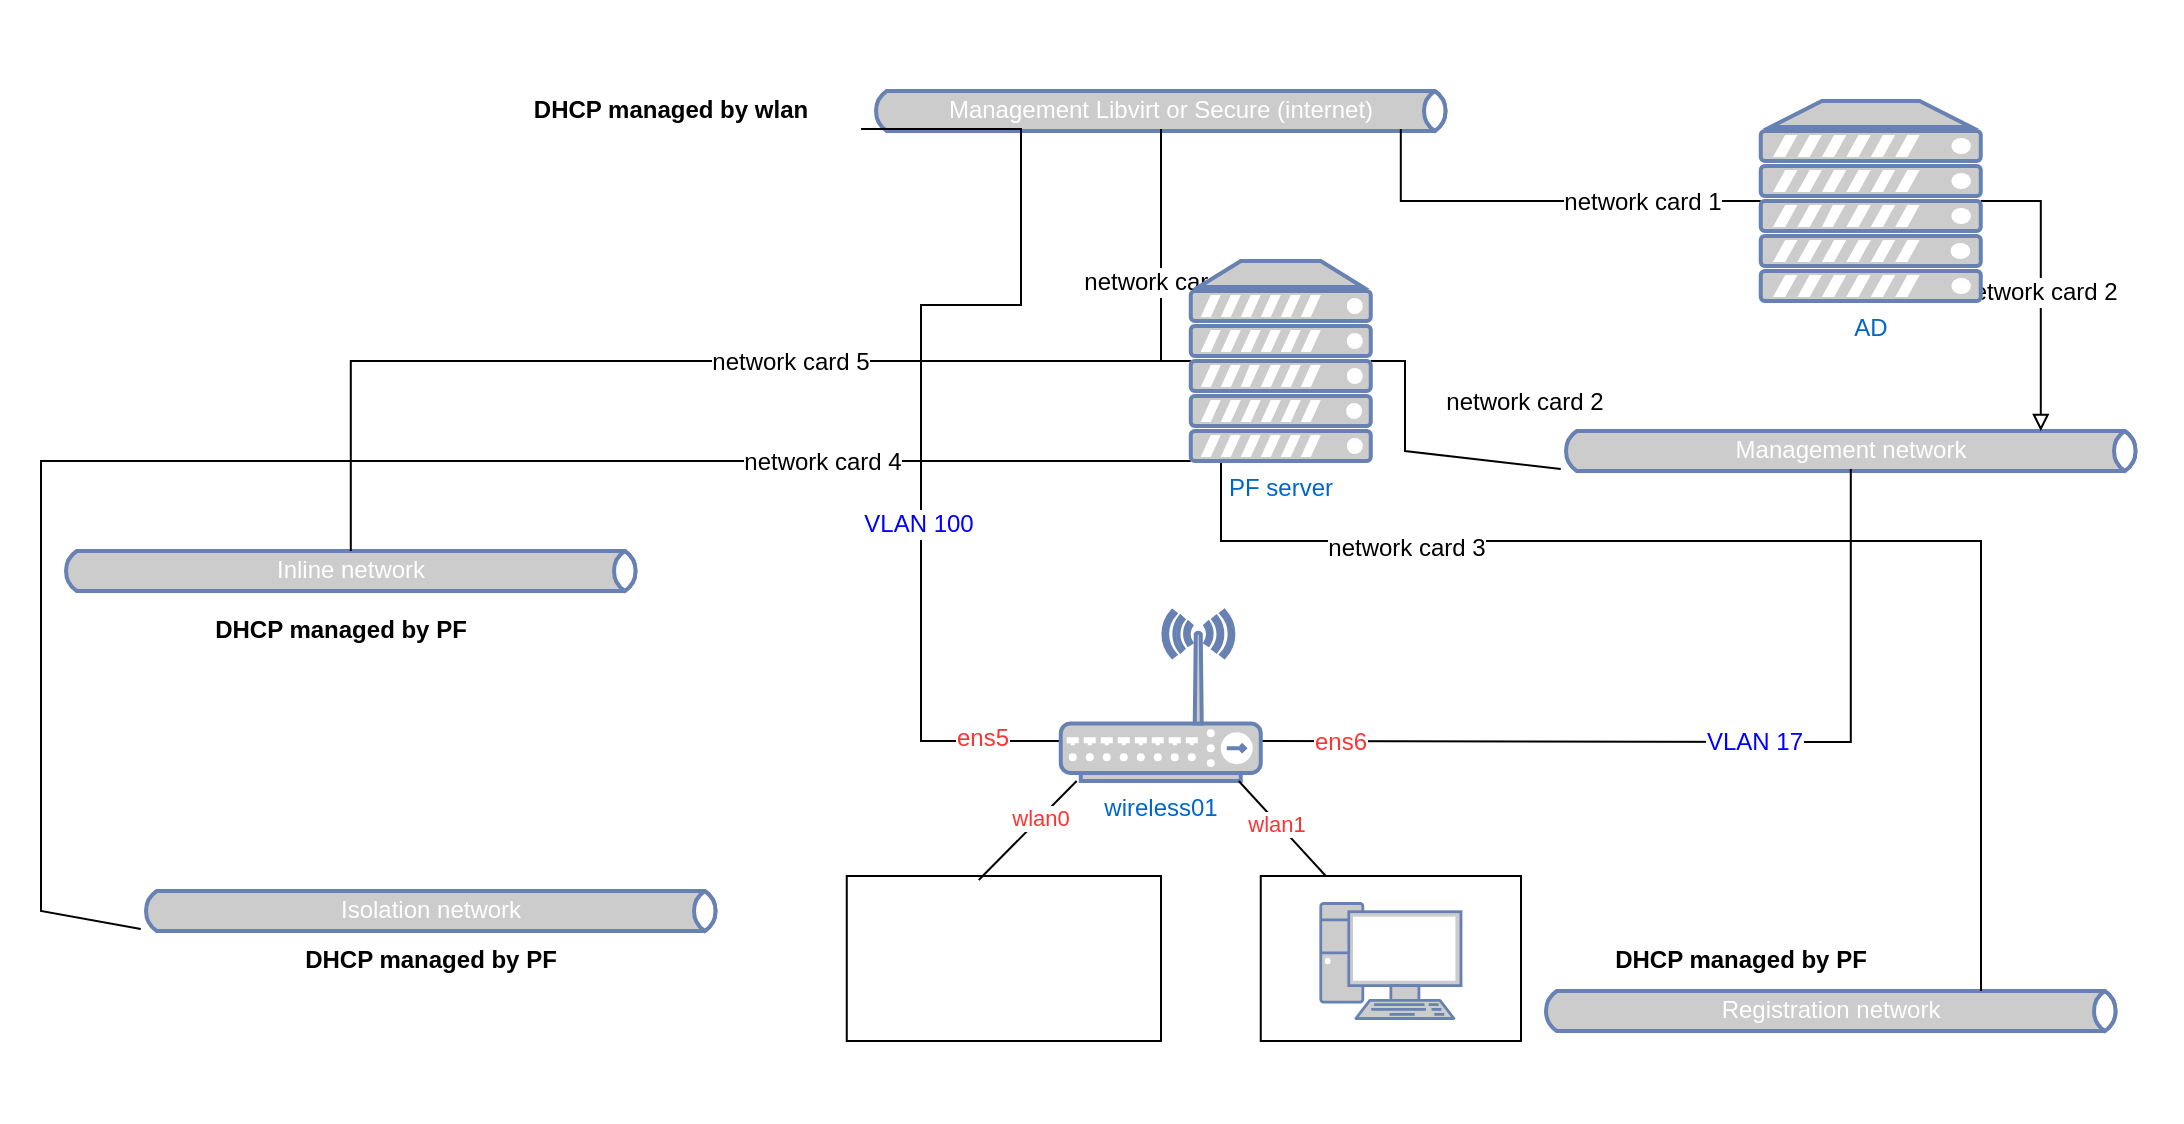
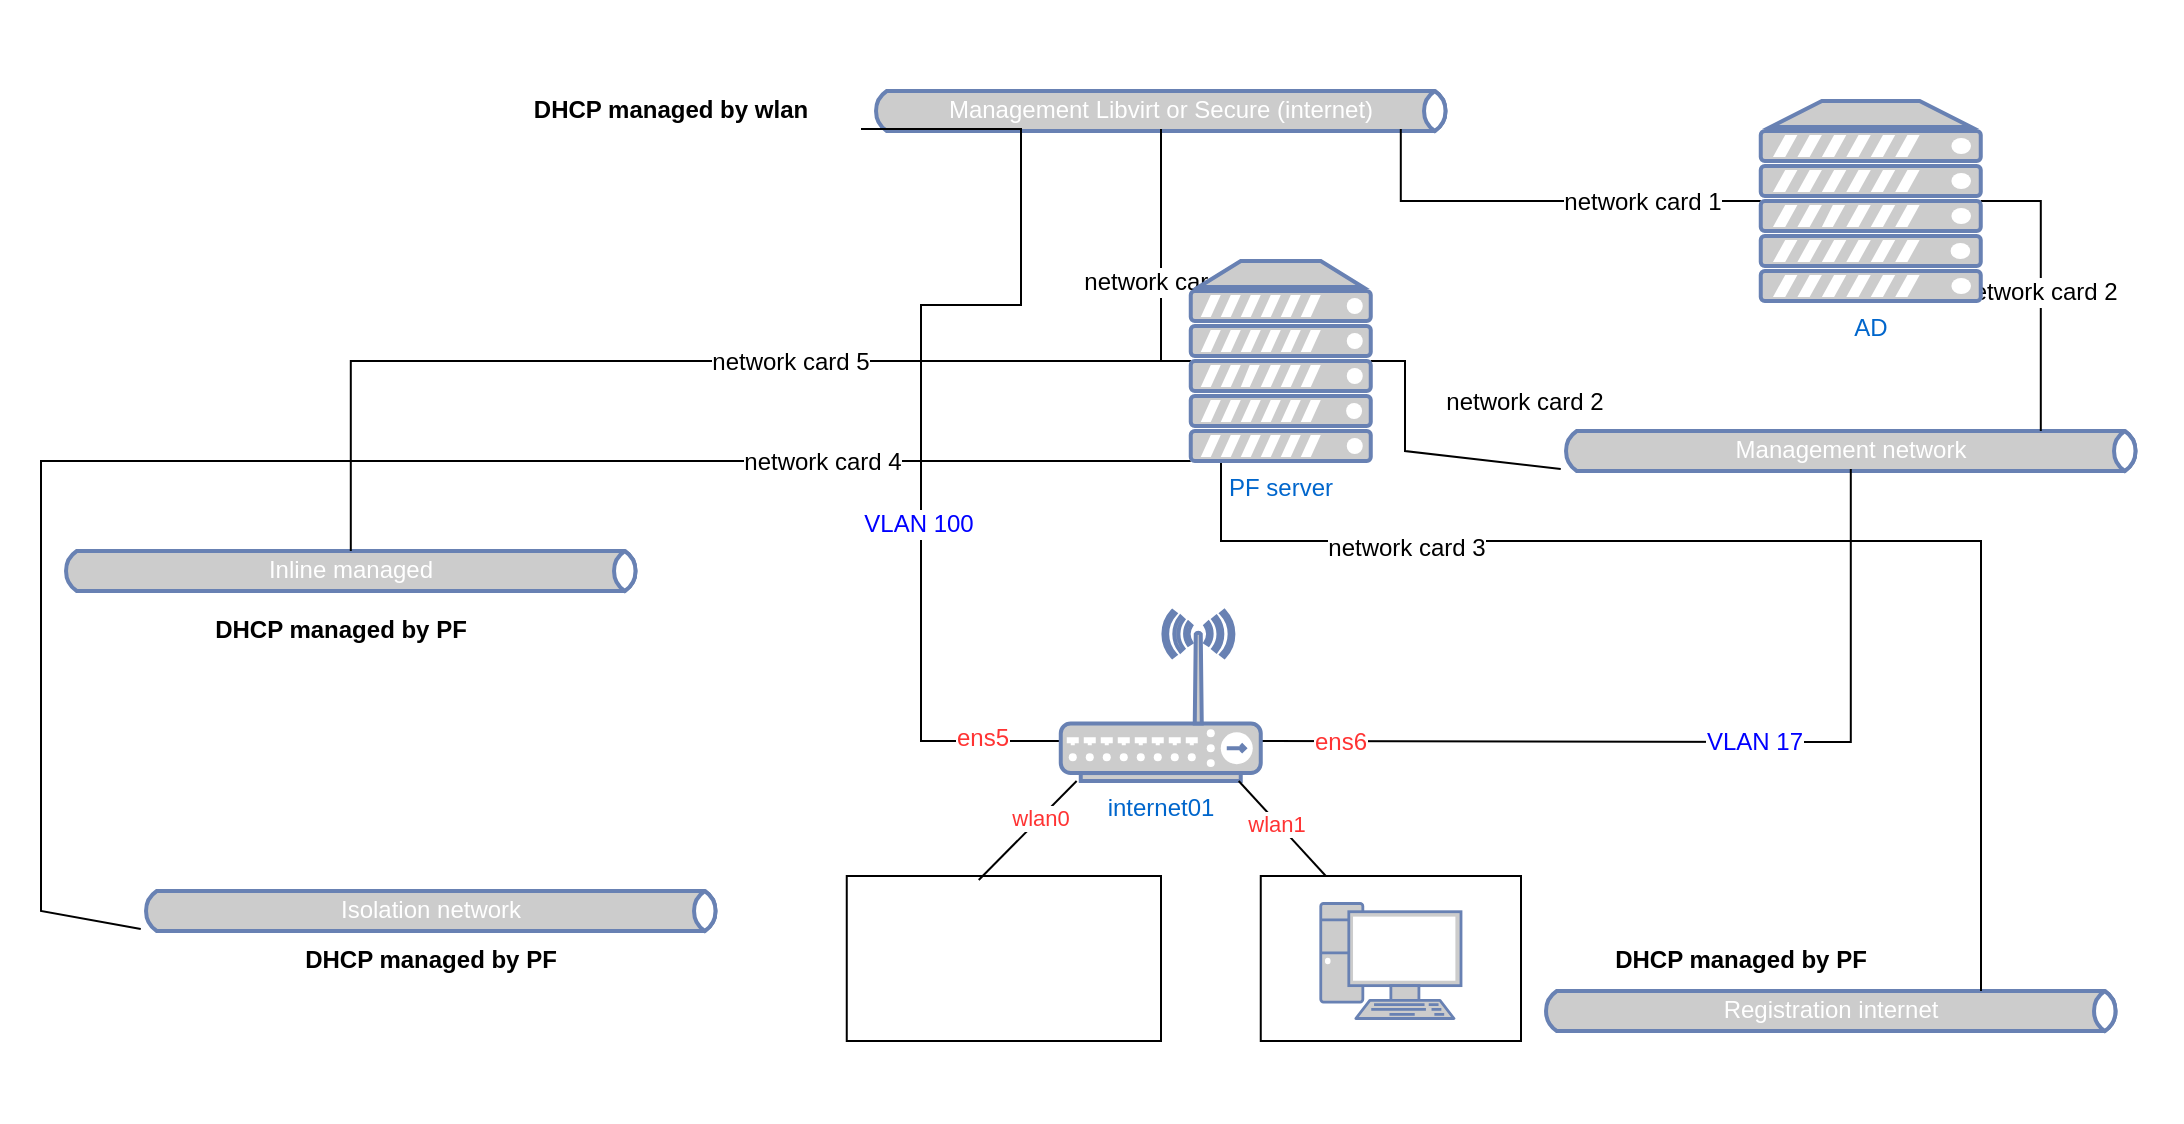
- <mxCell id="18" style="edgeStyle=orthogonalEdgeStyle;rounded=0;orthogonalLoop=1;jettySize=auto;html=1;endArrow=block;endFill=0;" parent="1" source="22" target="3" edge="1"><mxGeometry relative="1" as="geometry"><Array as="points"><mxPoint x="1019.88" y="100" /></Array></mxGeometry></mxCell>
+ <mxCell id="18" style="edgeStyle=orthogonalEdgeStyle;rounded=0;orthogonalLoop=1;jettySize=auto;html=1;endArrow=none;endFill=0;" parent="1" source="22" target="3" edge="1"><mxGeometry relative="1" as="geometry"><Array as="points"><mxPoint x="1019.88" y="100" /></Array></mxGeometry></mxCell>
- <mxCell id="6" value="Inline network" style="html=1;outlineConnect=0;fillColor=#CCCCCC;strokeColor=#6881B3;gradientColor=none;gradientDirection=north;strokeWidth=2;shape=mxgraph.networks.bus;gradientColor=none;gradientDirection=north;fontColor=#ffffff;perimeter=backbonePerimeter;backboneSize=20;" parent="1" vertex="1"><mxGeometry x="29.88" y="250" width="290" height="70" as="geometry" /></mxCell>
+ <mxCell id="6" value="Inline managed" style="html=1;outlineConnect=0;fillColor=#CCCCCC;strokeColor=#6881B3;gradientColor=none;gradientDirection=north;strokeWidth=2;shape=mxgraph.networks.bus;gradientColor=none;gradientDirection=north;fontColor=#ffffff;perimeter=backbonePerimeter;backboneSize=20;" parent="1" vertex="1"><mxGeometry x="29.88" y="250" width="290" height="70" as="geometry" /></mxCell>
- <mxCell id="33" value="wireless01" style="fontColor=#0066CC;verticalAlign=top;verticalLabelPosition=bottom;labelPosition=center;align=center;html=1;outlineConnect=0;fillColor=#CCCCCC;strokeColor=#6881B3;gradientColor=none;gradientDirection=north;strokeWidth=2;shape=mxgraph.networks.wireless_hub;" parent="1" vertex="1"><mxGeometry x="529.88" y="305" width="100" height="85" as="geometry" /></mxCell>
+ <mxCell id="33" value="internet01" style="fontColor=#0066CC;verticalAlign=top;verticalLabelPosition=bottom;labelPosition=center;align=center;html=1;outlineConnect=0;fillColor=#CCCCCC;strokeColor=#6881B3;gradientColor=none;gradientDirection=north;strokeWidth=2;shape=mxgraph.networks.wireless_hub;" parent="1" vertex="1"><mxGeometry x="529.88" y="305" width="100" height="85" as="geometry" /></mxCell>
- <mxCell id="4" value="Registration network" style="html=1;outlineConnect=0;fillColor=#CCCCCC;strokeColor=#6881B3;gradientColor=none;gradientDirection=north;strokeWidth=2;shape=mxgraph.networks.bus;gradientColor=none;gradientDirection=north;fontColor=#ffffff;perimeter=backbonePerimeter;backboneSize=20;" parent="1" vertex="1"><mxGeometry x="769.88" y="470" width="290" height="70" as="geometry" /></mxCell>
+ <mxCell id="4" value="Registration internet" style="html=1;outlineConnect=0;fillColor=#CCCCCC;strokeColor=#6881B3;gradientColor=none;gradientDirection=north;strokeWidth=2;shape=mxgraph.networks.bus;gradientColor=none;gradientDirection=north;fontColor=#ffffff;perimeter=backbonePerimeter;backboneSize=20;" parent="1" vertex="1"><mxGeometry x="769.88" y="470" width="290" height="70" as="geometry" /></mxCell>
